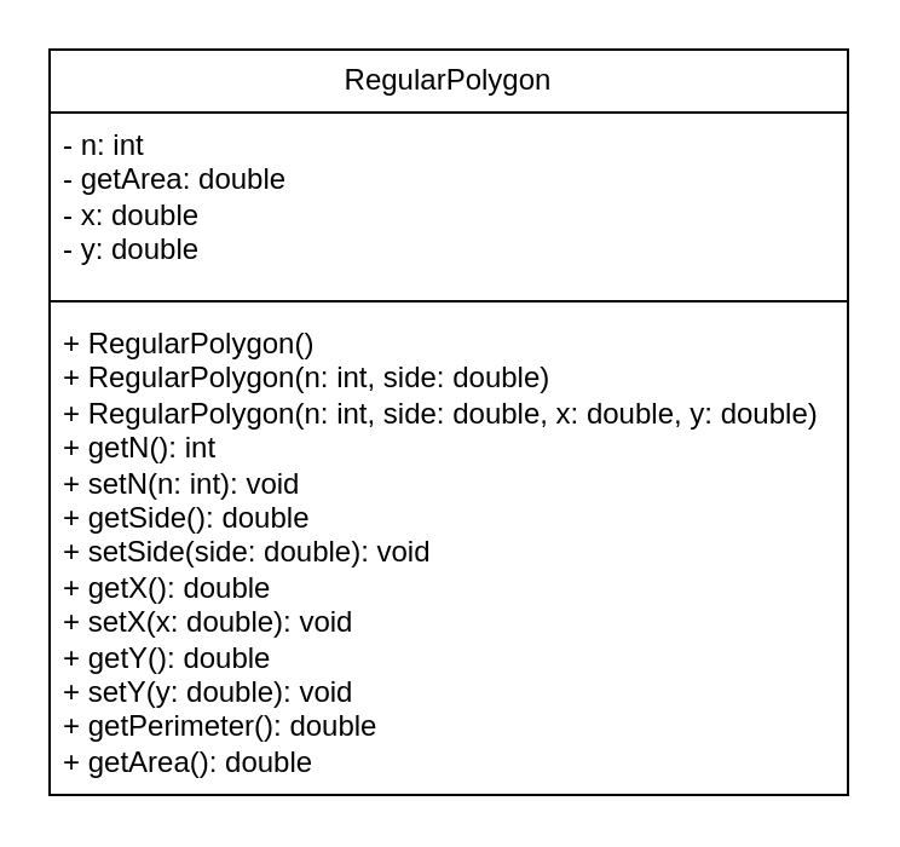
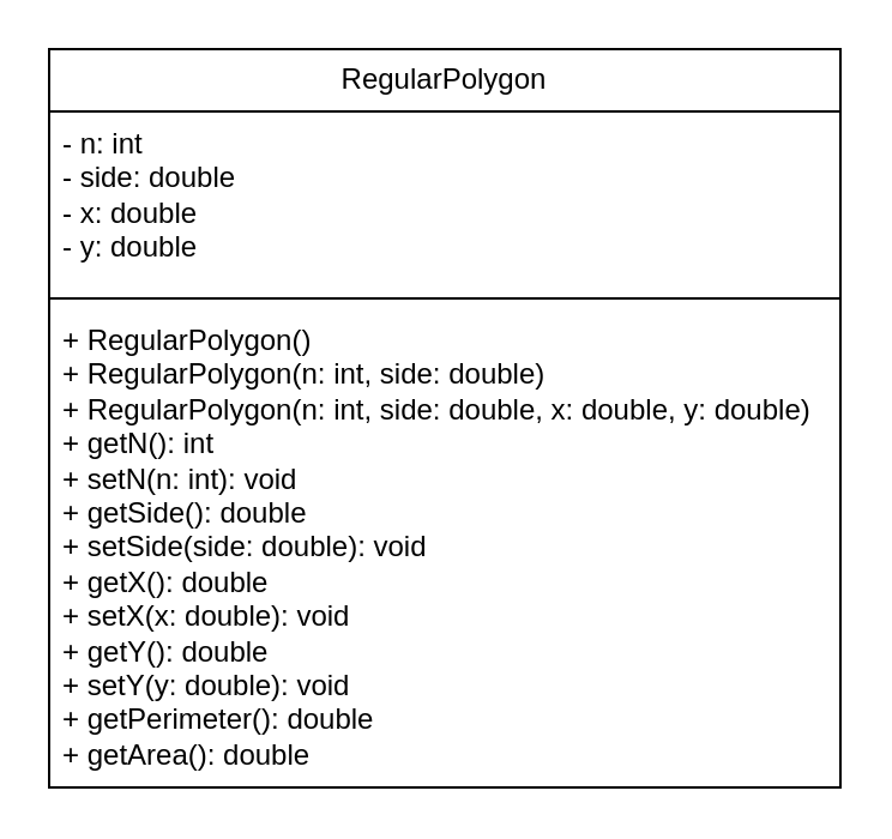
- <mxCell id="3" value="- n: int&lt;div&gt;- getArea: double&lt;/div&gt;&lt;div&gt;- x: double&lt;/div&gt;&lt;div&gt;- y: double&lt;/div&gt;" style="text;strokeColor=none;fillColor=none;align=left;verticalAlign=top;spacingLeft=4;spacingRight=4;overflow=hidden;rotatable=0;points=[[0,0.5],[1,0.5]];portConstraint=eastwest;whiteSpace=wrap;html=1;" vertex="1" parent="2"><mxGeometry y="26" width="330" height="74" as="geometry" /></mxCell>
+ <mxCell id="3" value="- n: int&lt;div&gt;- side: double&lt;/div&gt;&lt;div&gt;- x: double&lt;/div&gt;&lt;div&gt;- y: double&lt;/div&gt;" style="text;strokeColor=none;fillColor=none;align=left;verticalAlign=top;spacingLeft=4;spacingRight=4;overflow=hidden;rotatable=0;points=[[0,0.5],[1,0.5]];portConstraint=eastwest;whiteSpace=wrap;html=1;" vertex="1" parent="2"><mxGeometry y="26" width="330" height="74" as="geometry" /></mxCell>
